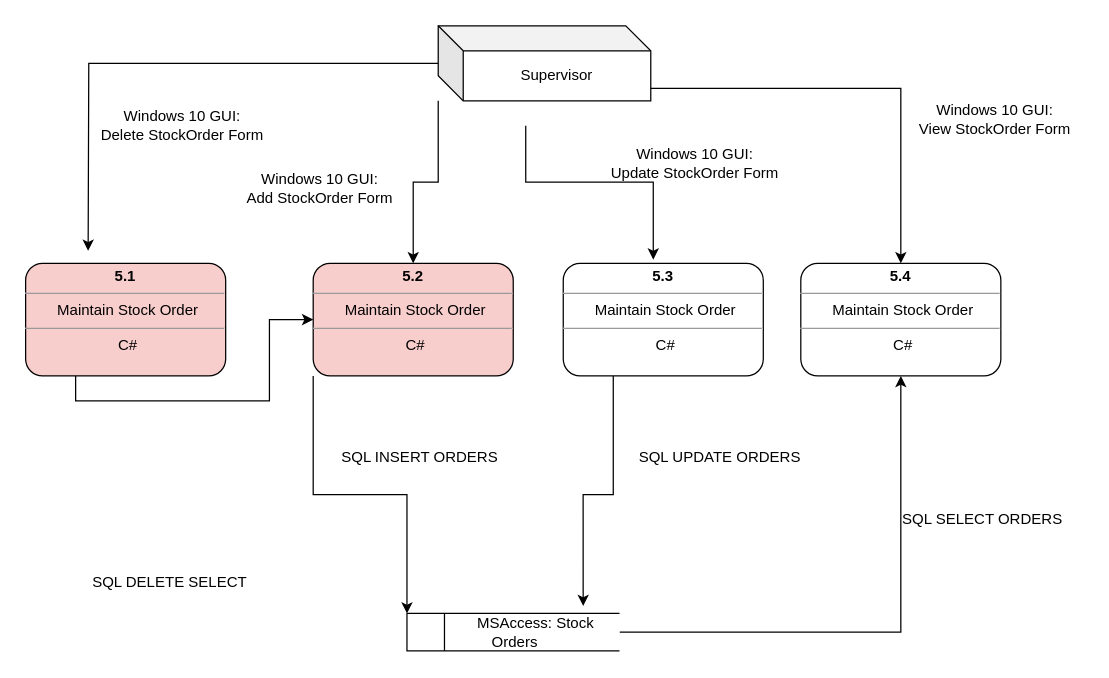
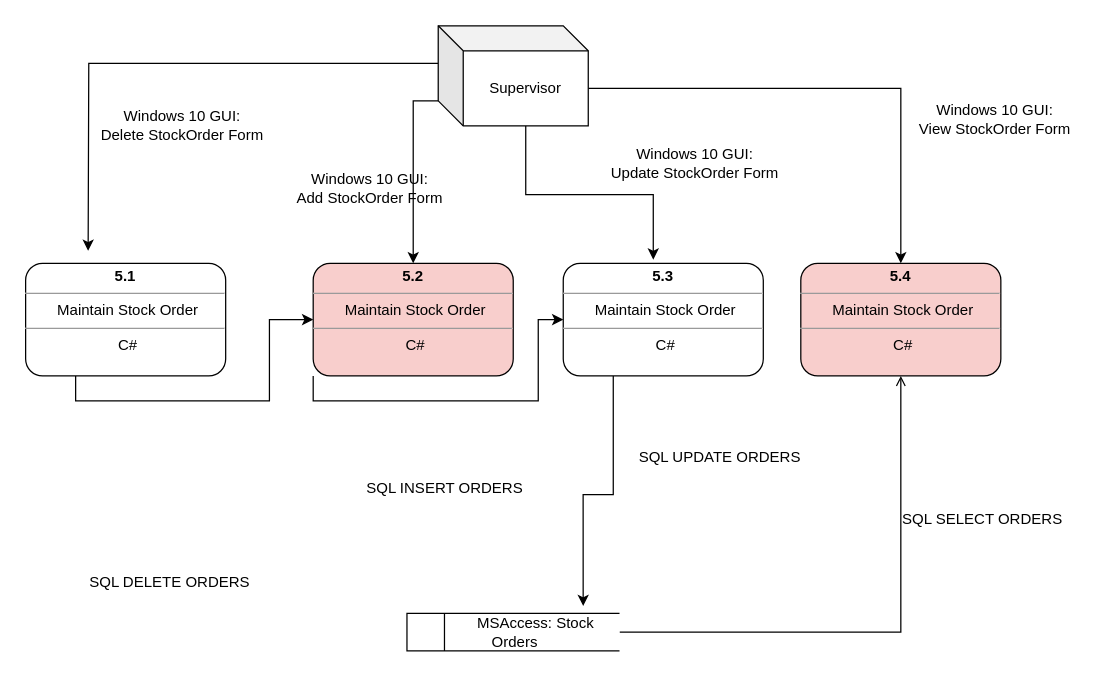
- <mxCell id="6" value="Supervisor" style="shape=cube;whiteSpace=wrap;html=1;boundedLbl=1;backgroundOutline=1;darkOpacity=0.05;darkOpacity2=0.1;" vertex="1" parent="1"><mxGeometry x="350" y="20" width="170" height="60" as="geometry" /></mxCell>
+ <mxCell id="6" value="Supervisor" style="shape=cube;whiteSpace=wrap;html=1;boundedLbl=1;backgroundOutline=1;darkOpacity=0.05;darkOpacity2=0.1;" vertex="1" parent="1"><mxGeometry x="350" y="20" width="120" height="80" as="geometry" /></mxCell>
- <mxCell id="17" value="Windows 10 GUI:&lt;br&gt;Add StockOrder Form" style="text;html=1;align=center;verticalAlign=middle;resizable=0;points=[];autosize=1;strokeColor=none;fillColor=none;" vertex="1" parent="1"><mxGeometry x="185" y="130" width="140" height="40" as="geometry" /></mxCell>
+ <mxCell id="17" value="Windows 10 GUI:&lt;br&gt;Add StockOrder Form" style="text;html=1;align=center;verticalAlign=middle;resizable=0;points=[];autosize=1;strokeColor=none;fillColor=none;" vertex="1" parent="1"><mxGeometry x="225" y="130" width="140" height="40" as="geometry" /></mxCell>
- <mxCell id="10" value="&lt;p style=&quot;margin:0px;margin-top:4px;text-align:center;&quot;&gt;&lt;b&gt;5.1&lt;/b&gt;&lt;/p&gt;&lt;hr size=&quot;1&quot;&gt;&lt;p style=&quot;text-align: center; margin: 0px 0px 0px 4px;&quot;&gt;Maintain Stock Order&lt;/p&gt;&lt;hr size=&quot;1&quot;&gt;&lt;p style=&quot;text-align: center; margin: 0px 0px 0px 4px;&quot;&gt;C#&lt;/p&gt;" style="verticalAlign=top;align=left;overflow=fill;fontSize=12;fontFamily=Helvetica;html=1;whiteSpace=wrap;rounded=1;fillColor=#f8cecc;" vertex="1" parent="1"><mxGeometry x="20" y="210" width="160" height="90" as="geometry" /></mxCell>
+ <mxCell id="10" value="&lt;p style=&quot;margin:0px;margin-top:4px;text-align:center;&quot;&gt;&lt;b&gt;5.1&lt;/b&gt;&lt;/p&gt;&lt;hr size=&quot;1&quot;&gt;&lt;p style=&quot;text-align: center; margin: 0px 0px 0px 4px;&quot;&gt;Maintain Stock Order&lt;/p&gt;&lt;hr size=&quot;1&quot;&gt;&lt;p style=&quot;text-align: center; margin: 0px 0px 0px 4px;&quot;&gt;C#&lt;/p&gt;" style="verticalAlign=top;align=left;overflow=fill;fontSize=12;fontFamily=Helvetica;html=1;whiteSpace=wrap;rounded=1;" vertex="1" parent="1"><mxGeometry x="20" y="210" width="160" height="90" as="geometry" /></mxCell>
- <mxCell id="15" value="&lt;p style=&quot;margin:0px;margin-top:4px;text-align:center;&quot;&gt;&lt;b&gt;5.4&lt;/b&gt;&lt;/p&gt;&lt;hr size=&quot;1&quot;&gt;&lt;p style=&quot;text-align: center; margin: 0px 0px 0px 4px;&quot;&gt;Maintain Stock Order&lt;/p&gt;&lt;hr size=&quot;1&quot;&gt;&lt;p style=&quot;text-align: center; margin: 0px 0px 0px 4px;&quot;&gt;C#&lt;/p&gt;" style="verticalAlign=top;align=left;overflow=fill;fontSize=12;fontFamily=Helvetica;html=1;whiteSpace=wrap;rounded=1;" vertex="1" parent="1"><mxGeometry x="640" y="210" width="160" height="90" as="geometry" /></mxCell>
+ <mxCell id="15" value="&lt;p style=&quot;margin:0px;margin-top:4px;text-align:center;&quot;&gt;&lt;b&gt;5.4&lt;/b&gt;&lt;/p&gt;&lt;hr size=&quot;1&quot;&gt;&lt;p style=&quot;text-align: center; margin: 0px 0px 0px 4px;&quot;&gt;Maintain Stock Order&lt;/p&gt;&lt;hr size=&quot;1&quot;&gt;&lt;p style=&quot;text-align: center; margin: 0px 0px 0px 4px;&quot;&gt;C#&lt;/p&gt;" style="verticalAlign=top;align=left;overflow=fill;fontSize=12;fontFamily=Helvetica;html=1;whiteSpace=wrap;rounded=1;fillColor=#f8cecc;" vertex="1" parent="1"><mxGeometry x="640" y="210" width="160" height="90" as="geometry" /></mxCell>
- <mxCell id="7" style="edgeStyle=orthogonalEdgeStyle;rounded=0;orthogonalLoop=1;jettySize=auto;html=1;exitX=1;exitY=0.5;exitDx=0;exitDy=0;entryX=0.5;entryY=1;entryDx=0;entryDy=0;" edge="1" parent="1" source="8" target="15"><mxGeometry relative="1" as="geometry" /></mxCell>
+ <mxCell id="7" style="edgeStyle=orthogonalEdgeStyle;rounded=0;orthogonalLoop=1;jettySize=auto;html=1;exitX=1;exitY=0.5;exitDx=0;exitDy=0;entryX=0.5;entryY=1;entryDx=0;entryDy=0;endArrow=open;" edge="1" parent="1" source="8" target="15"><mxGeometry relative="1" as="geometry" /></mxCell>
- <mxCell id="21" value="SQL INSERT ORDERS" style="text;html=1;align=center;verticalAlign=middle;resizable=0;points=[];autosize=1;strokeColor=none;fillColor=none;" vertex="1" parent="1"><mxGeometry x="260" y="350" width="150" height="30" as="geometry" /></mxCell>
+ <mxCell id="21" value="SQL INSERT ORDERS" style="text;html=1;align=center;verticalAlign=middle;resizable=0;points=[];autosize=1;strokeColor=none;fillColor=none;" vertex="1" parent="1"><mxGeometry x="280" y="375" width="150" height="30" as="geometry" /></mxCell>
- <mxCell id="11" style="edgeStyle=orthogonalEdgeStyle;rounded=0;orthogonalLoop=1;jettySize=auto;html=1;exitX=0;exitY=1;exitDx=0;exitDy=0;entryX=0;entryY=0;entryDx=0;entryDy=0;" edge="1" parent="1" source="12" target="8"><mxGeometry relative="1" as="geometry" /></mxCell>
+ <mxCell id="11" style="edgeStyle=orthogonalEdgeStyle;rounded=0;orthogonalLoop=1;jettySize=auto;html=1;exitX=0;exitY=1;exitDx=0;exitDy=0;" edge="1" parent="1" source="12" target="14"><mxGeometry relative="1" as="geometry" /></mxCell>
- <mxCell id="20" value="SQL DELETE SELECT" style="text;html=1;align=center;verticalAlign=middle;resizable=0;points=[];autosize=1;strokeColor=none;fillColor=none;" vertex="1" parent="1"><mxGeometry x="60" y="450" width="150" height="30" as="geometry" /></mxCell>
+ <mxCell id="20" value="SQL DELETE ORDERS" style="text;html=1;align=center;verticalAlign=middle;resizable=0;points=[];autosize=1;strokeColor=none;fillColor=none;" vertex="1" parent="1"><mxGeometry x="60" y="450" width="150" height="30" as="geometry" /></mxCell>
